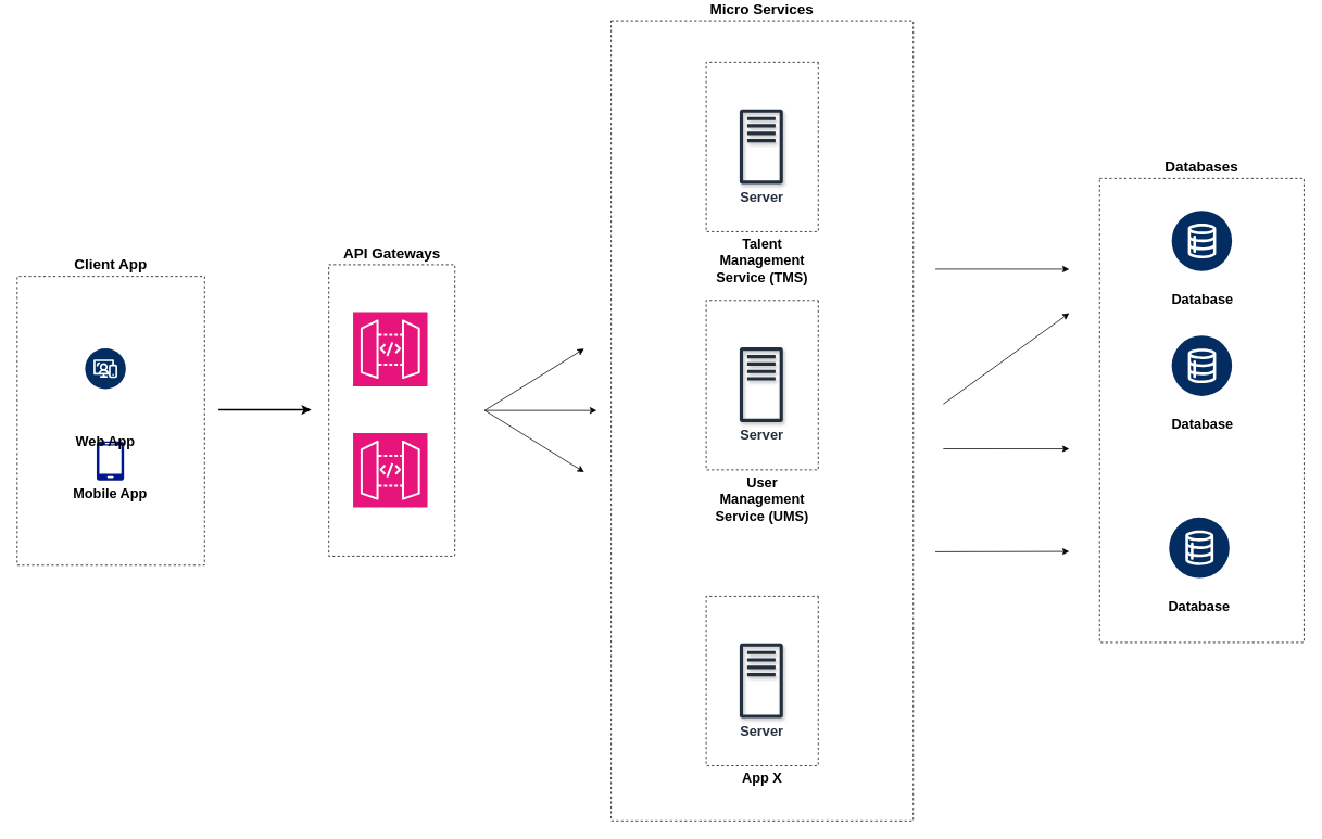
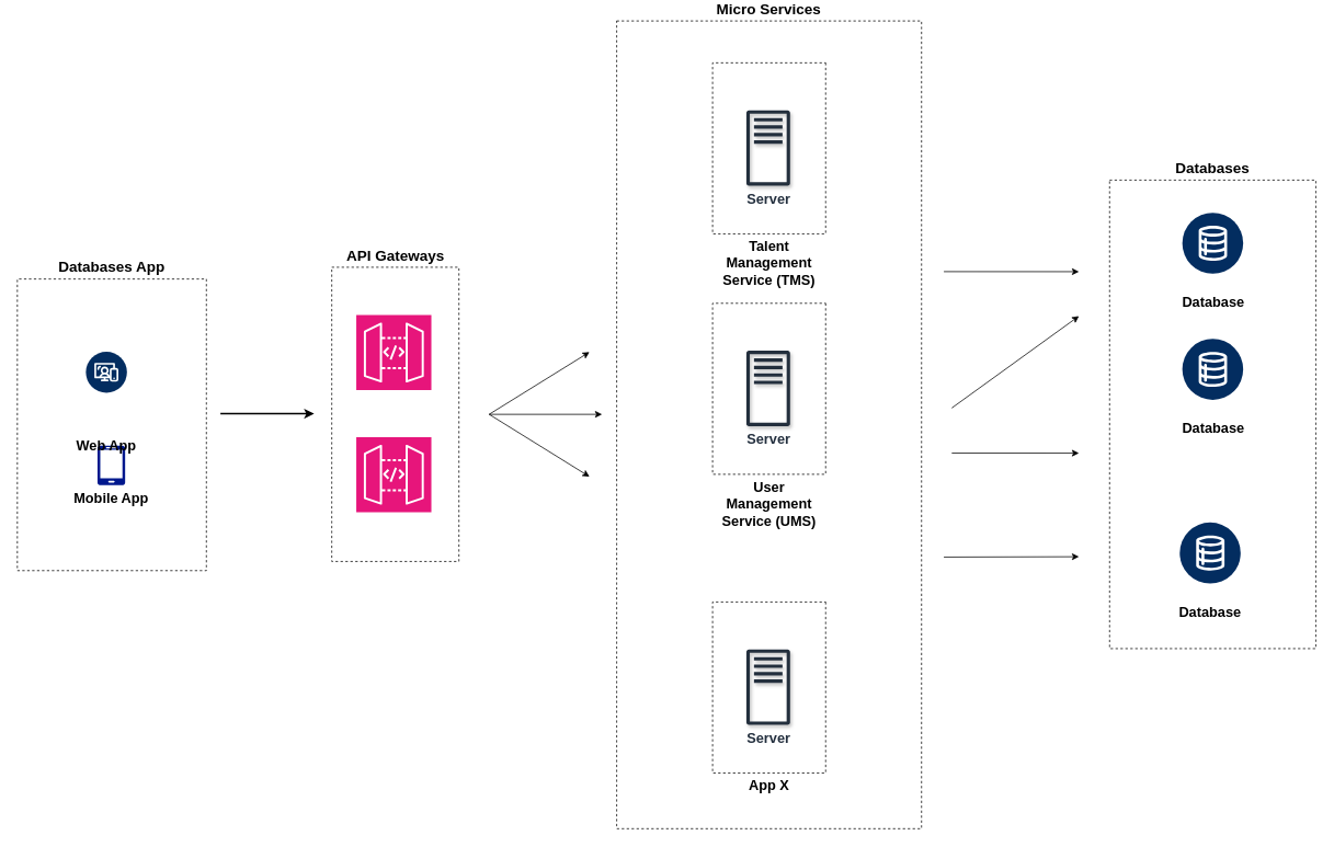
- <mxCell id="3" value="&lt;b style=&quot;&quot;&gt;&lt;font style=&quot;font-size: 18px;&quot;&gt;Client App&lt;/font&gt;&lt;/b&gt;" style="rounded=0;whiteSpace=wrap;html=1;direction=south;fillColor=none;dashed=1;container=0;labelPosition=center;verticalLabelPosition=top;align=center;verticalAlign=bottom;" parent="2" vertex="1"><mxGeometry y="314.138" width="230.02" height="354.954" as="geometry" /></mxCell>
+ <mxCell id="3" value="&lt;b style=&quot;&quot;&gt;&lt;font style=&quot;font-size: 18px;&quot;&gt;Databases App&lt;/font&gt;&lt;/b&gt;" style="rounded=0;whiteSpace=wrap;html=1;direction=south;fillColor=none;dashed=1;container=0;labelPosition=center;verticalLabelPosition=top;align=center;verticalAlign=bottom;" parent="2" vertex="1"><mxGeometry y="314.138" width="230.02" height="354.954" as="geometry" /></mxCell>
